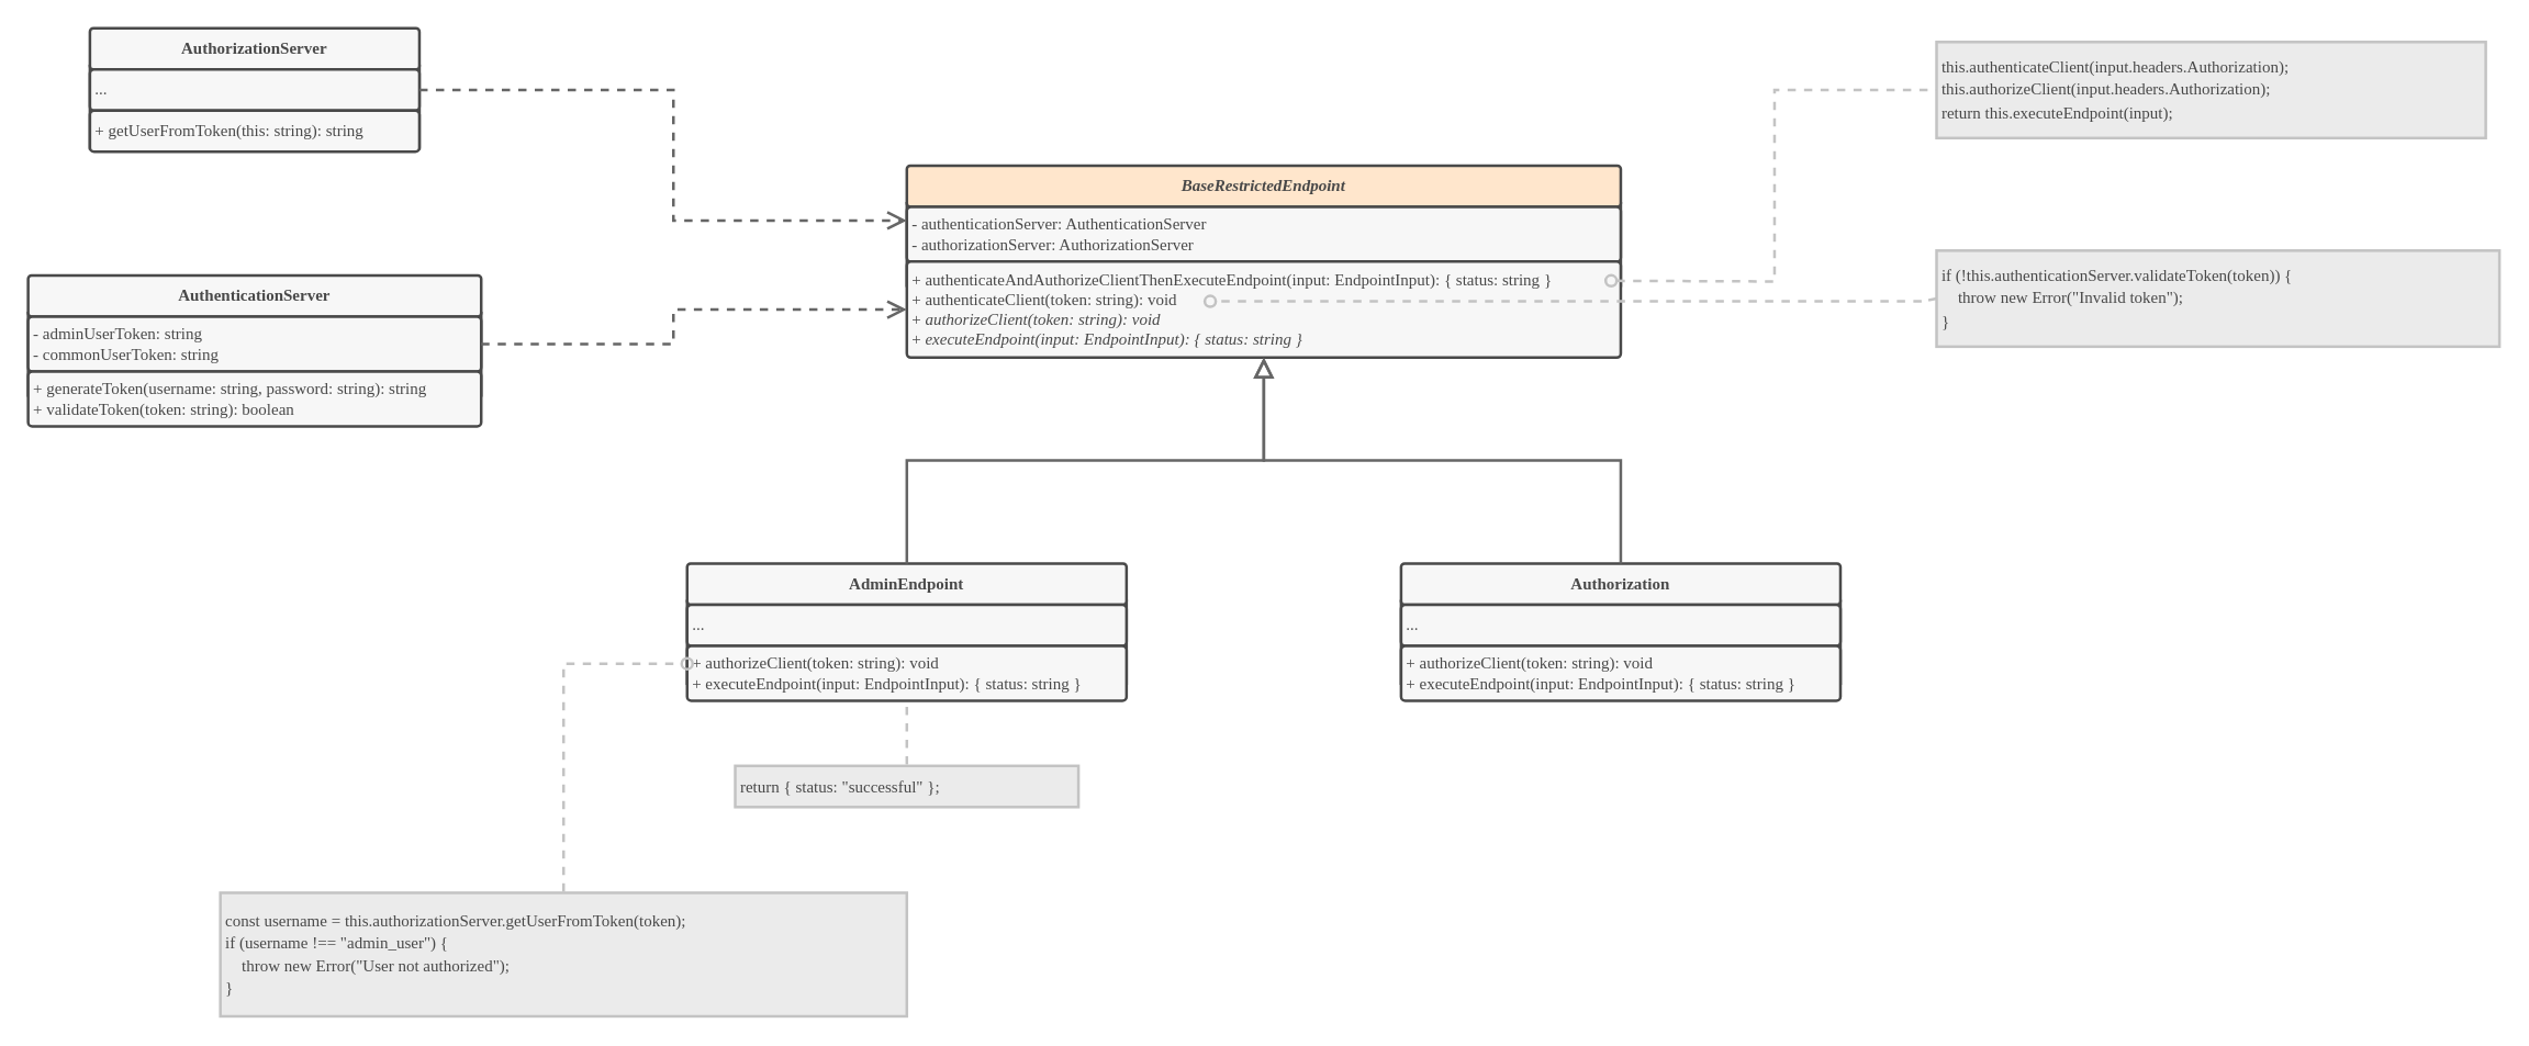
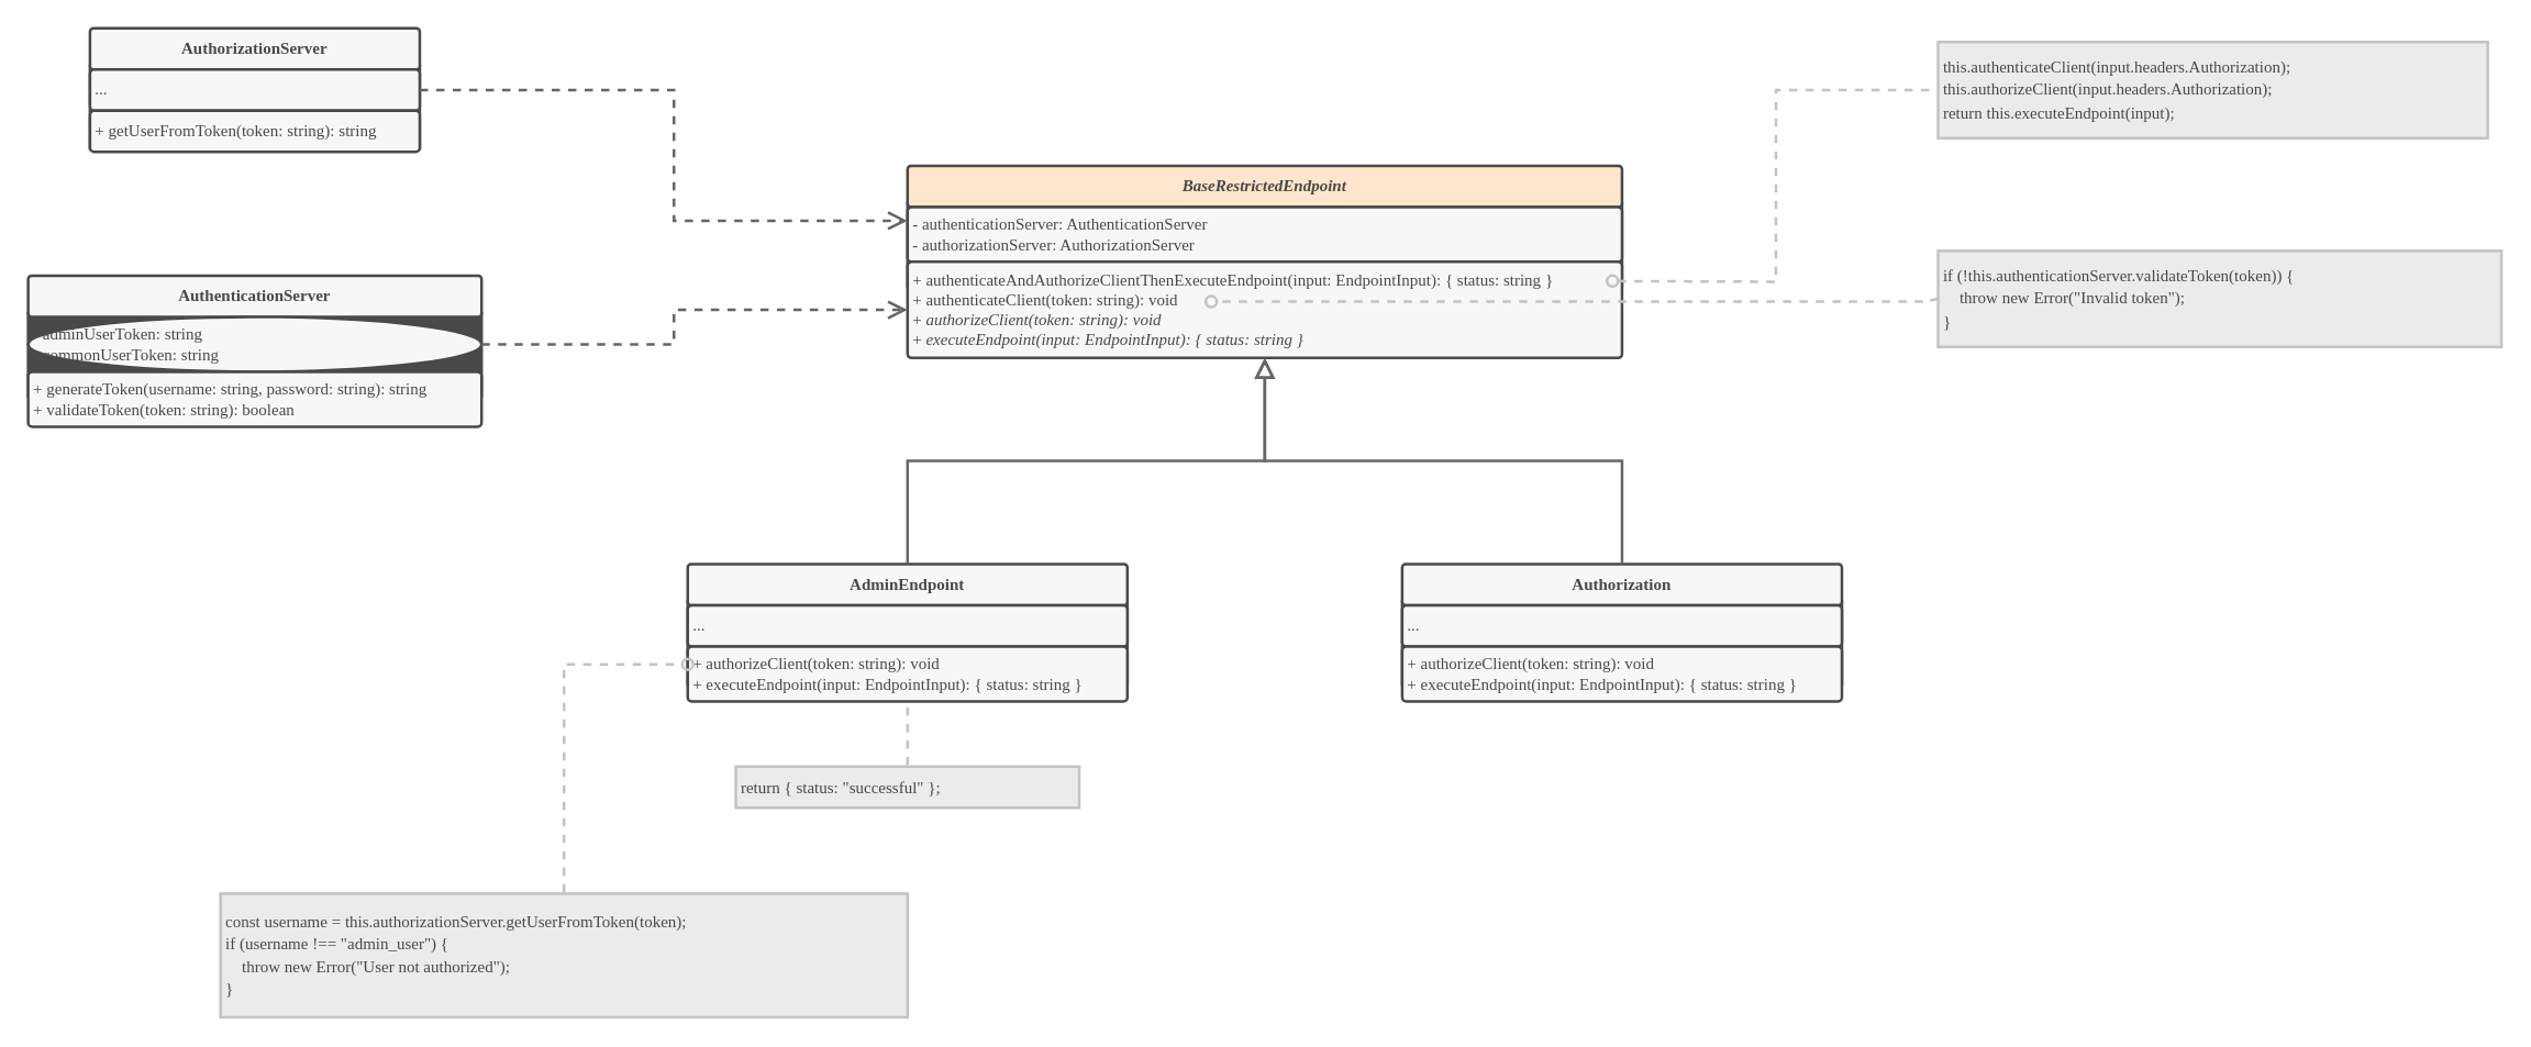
- <mxCell id="29" value="&lt;font color=&quot;#494949&quot;&gt;&lt;font style=&quot;&quot; data-font-src=&quot;https://fonts.googleapis.com/css?family=Nunito&quot; face=&quot;Nunito&quot;&gt;+&amp;nbsp;&lt;/font&gt;&lt;/font&gt;&lt;span style=&quot;background-color: initial;&quot;&gt;&lt;font face=&quot;Nunito&quot; color=&quot;#494949&quot;&gt;getUserFromToken(this: string): string&amp;nbsp;&lt;/font&gt;&lt;/span&gt;" style="rounded=1;whiteSpace=wrap;html=1;arcSize=6;fillColor=#F7F7F7;strokeColor=#494949;align=left;spacingLeft=2;container=0;strokeWidth=2;absoluteArcSize=1;" vertex="1" parent="25"><mxGeometry y="60" width="240" height="30" as="geometry" /></mxCell>
+ <mxCell id="29" value="&lt;font color=&quot;#494949&quot;&gt;&lt;font style=&quot;&quot; data-font-src=&quot;https://fonts.googleapis.com/css?family=Nunito&quot; face=&quot;Nunito&quot;&gt;+&amp;nbsp;&lt;/font&gt;&lt;/font&gt;&lt;span style=&quot;background-color: initial;&quot;&gt;&lt;font face=&quot;Nunito&quot; color=&quot;#494949&quot;&gt;getUserFromToken(token: string): string&amp;nbsp;&lt;/font&gt;&lt;/span&gt;" style="rounded=1;whiteSpace=wrap;html=1;arcSize=6;fillColor=#F7F7F7;strokeColor=#494949;align=left;spacingLeft=2;container=0;strokeWidth=2;absoluteArcSize=1;" vertex="1" parent="25"><mxGeometry y="60" width="240" height="30" as="geometry" /></mxCell>
- <mxCell id="23" value="&lt;font face=&quot;Nunito&quot;&gt;-&amp;nbsp;&lt;/font&gt;&lt;span style=&quot;background-color: initial;&quot;&gt;&lt;font face=&quot;Nunito&quot;&gt;adminUserToken: string&lt;/font&gt;&lt;/span&gt;&lt;div&gt;&lt;span style=&quot;background-color: initial;&quot;&gt;&lt;font face=&quot;Nunito&quot;&gt;-&amp;nbsp;&lt;/font&gt;&lt;/span&gt;&lt;span style=&quot;background-color: initial;&quot;&gt;&lt;font face=&quot;Nunito&quot;&gt;commonUserToken: string&lt;/font&gt;&lt;/span&gt;&lt;/div&gt;" style="rounded=1;whiteSpace=wrap;html=1;arcSize=6;fillColor=#F7F7F7;strokeColor=#494949;align=left;perimeterSpacing=0;spacingLeft=2;fontColor=#494949;strokeWidth=2;container=0;absoluteArcSize=1;" vertex="1" parent="20"><mxGeometry y="30" width="330" height="40" as="geometry" /></mxCell>
+ <mxCell id="23" value="&lt;font face=&quot;Nunito&quot;&gt;-&amp;nbsp;&lt;/font&gt;&lt;span style=&quot;background-color: initial;&quot;&gt;&lt;font face=&quot;Nunito&quot;&gt;adminUserToken: string&lt;/font&gt;&lt;/span&gt;&lt;div&gt;&lt;span style=&quot;background-color: initial;&quot;&gt;&lt;font face=&quot;Nunito&quot;&gt;-&amp;nbsp;&lt;/font&gt;&lt;/span&gt;&lt;span style=&quot;background-color: initial;&quot;&gt;&lt;font face=&quot;Nunito&quot;&gt;commonUserToken: string&lt;/font&gt;&lt;/span&gt;&lt;/div&gt;" style="ellipse;whiteSpace=wrap;html=1;arcSize=6;fillColor=#F7F7F7;strokeColor=#494949;align=left;perimeterSpacing=0;spacingLeft=2;fontColor=#494949;strokeWidth=2;container=0;absoluteArcSize=1;" vertex="1" parent="20"><mxGeometry y="30" width="330" height="40" as="geometry" /></mxCell>
